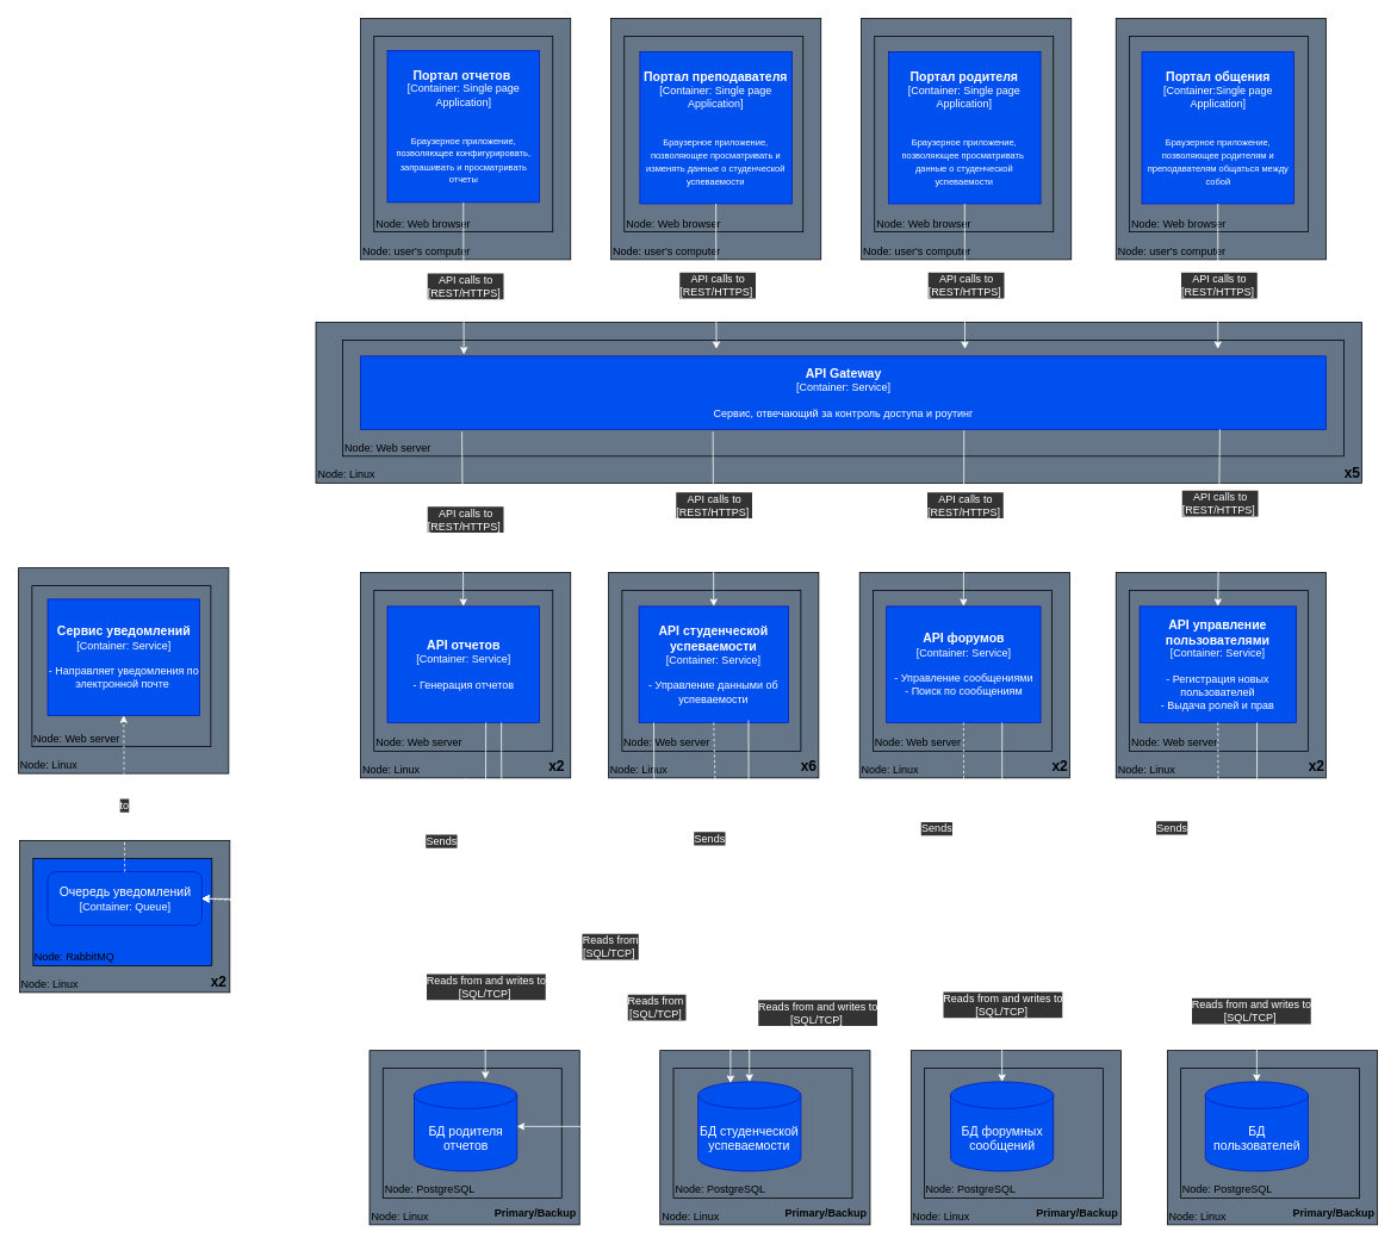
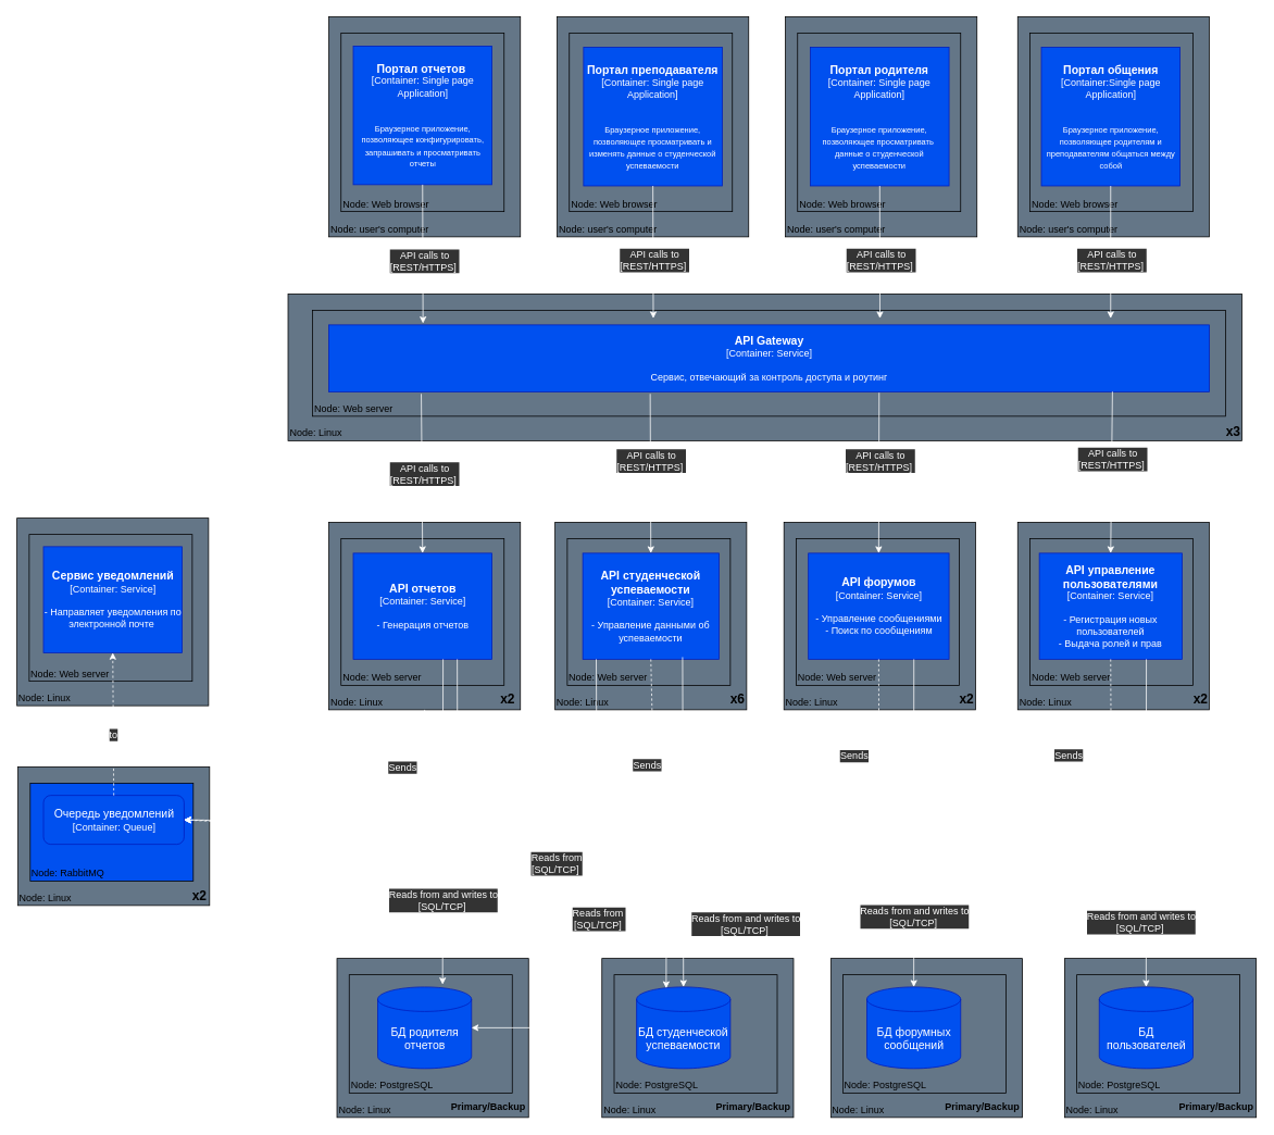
- <mxCell id="88" value="&lt;font style=&quot;font-size: 16px;&quot;&gt;x5&lt;/font&gt;" style="rounded=0;whiteSpace=wrap;html=1;strokeColor=none;fontColor=#000000;labelBackgroundColor=none;fillColor=none;fontStyle=1;fontSize=14;verticalAlign=bottom;align=right;" vertex="1" parent="1"><mxGeometry x="1402.5" y="480" width="120" height="60" as="geometry" /></mxCell>
+ <mxCell id="88" value="&lt;font style=&quot;font-size: 16px;&quot;&gt;x3&lt;/font&gt;" style="rounded=0;whiteSpace=wrap;html=1;strokeColor=none;fontColor=#000000;labelBackgroundColor=none;fillColor=none;fontStyle=1;fontSize=14;verticalAlign=bottom;align=right;" vertex="1" parent="1"><mxGeometry x="1402.5" y="480" width="120" height="60" as="geometry" /></mxCell>
